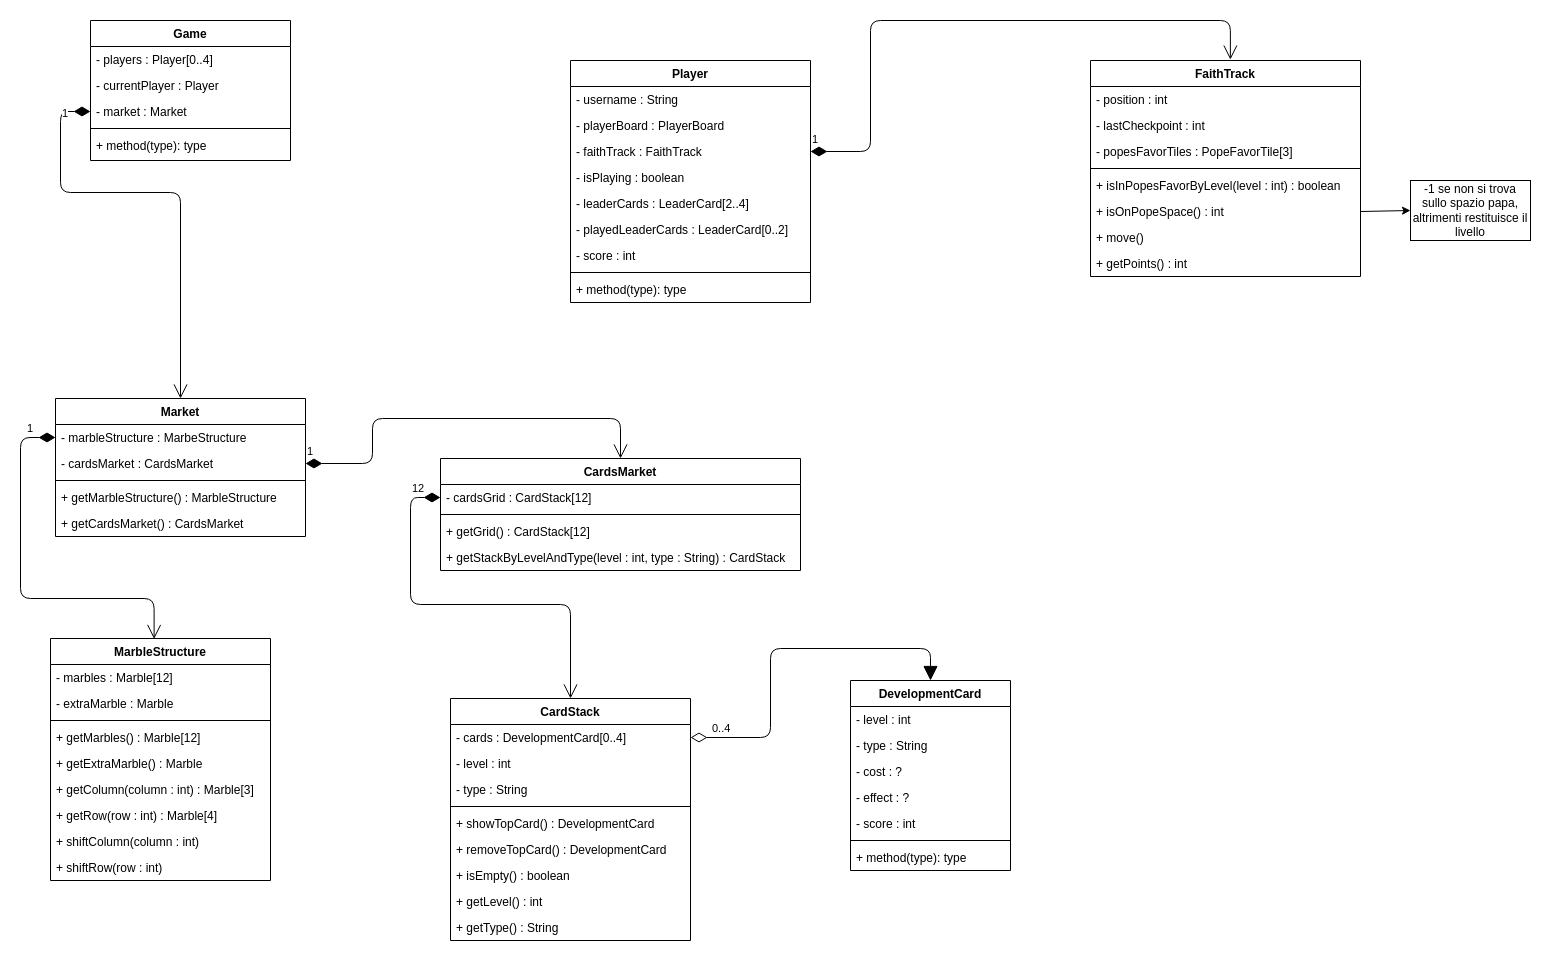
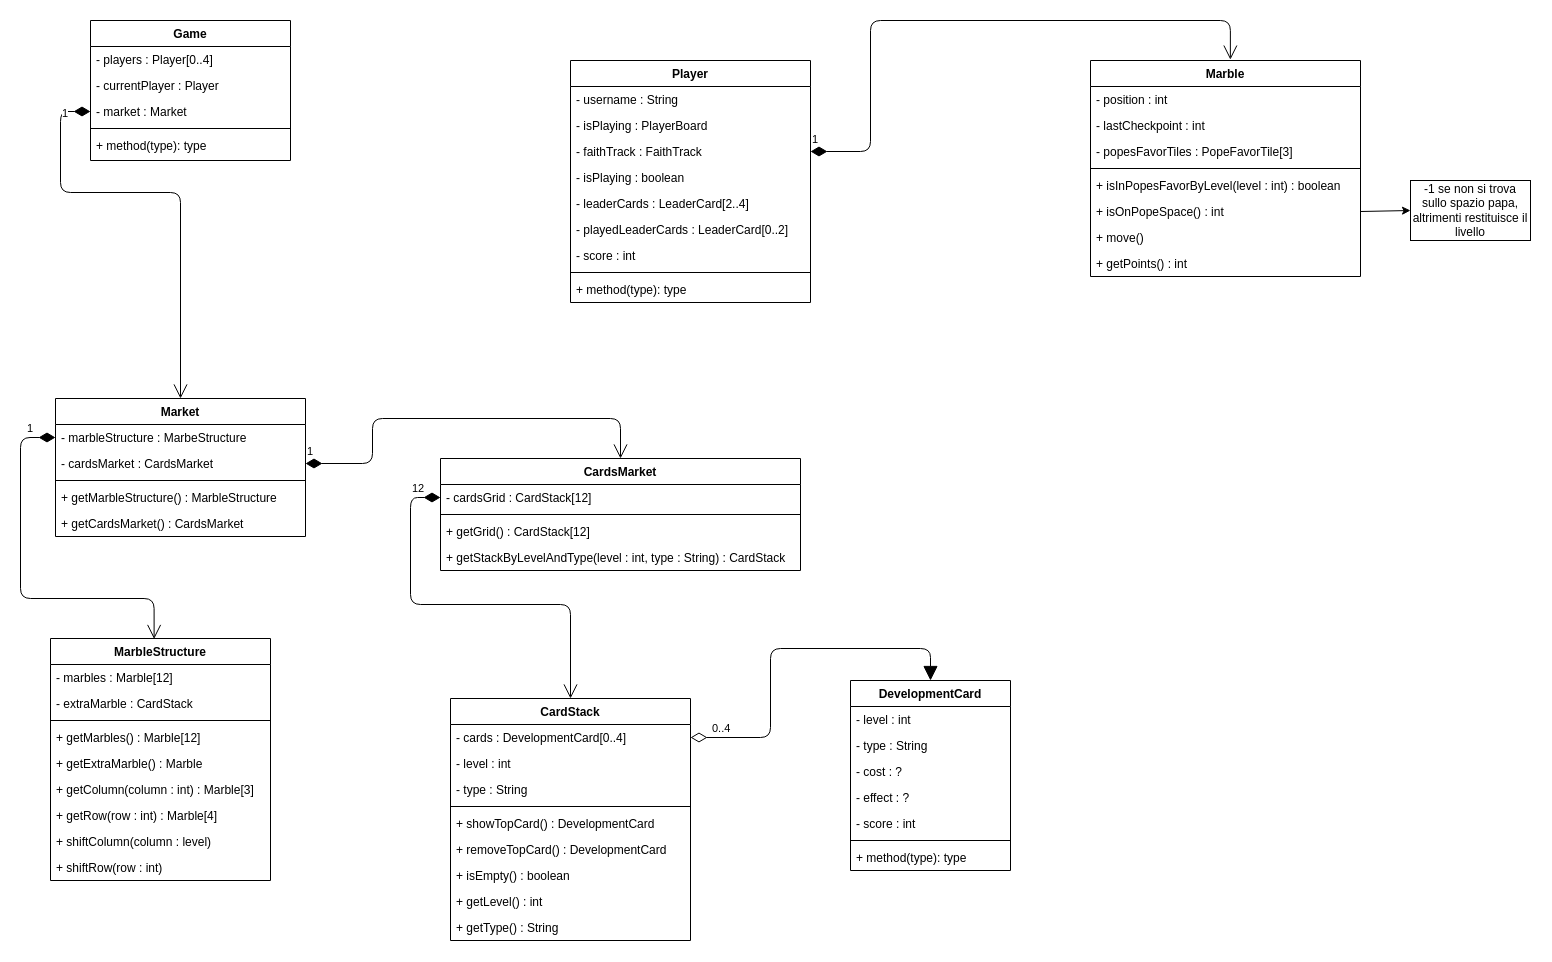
- <mxCell id="62" value="FaithTrack" style="swimlane;fontStyle=1;align=center;verticalAlign=top;childLayout=stackLayout;horizontal=1;startSize=26;horizontalStack=0;resizeParent=1;resizeParentMax=0;resizeLast=0;collapsible=1;marginBottom=0;" vertex="1" parent="1"><mxGeometry x="1090" y="60" width="270" height="216" as="geometry" /></mxCell>
+ <mxCell id="62" value="Marble" style="swimlane;fontStyle=1;align=center;verticalAlign=top;childLayout=stackLayout;horizontal=1;startSize=26;horizontalStack=0;resizeParent=1;resizeParentMax=0;resizeLast=0;collapsible=1;marginBottom=0;" vertex="1" parent="1"><mxGeometry x="1090" y="60" width="270" height="216" as="geometry" /></mxCell>
- <mxCell id="54" value="- playerBoard : PlayerBoard" style="text;strokeColor=none;fillColor=none;align=left;verticalAlign=top;spacingLeft=4;spacingRight=4;overflow=hidden;rotatable=0;points=[[0,0.5],[1,0.5]];portConstraint=eastwest;" vertex="1" parent="52"><mxGeometry y="52" width="240" height="26" as="geometry" /></mxCell>
+ <mxCell id="54" value="- isPlaying : PlayerBoard" style="text;strokeColor=none;fillColor=none;align=left;verticalAlign=top;spacingLeft=4;spacingRight=4;overflow=hidden;rotatable=0;points=[[0,0.5],[1,0.5]];portConstraint=eastwest;" vertex="1" parent="52"><mxGeometry y="52" width="240" height="26" as="geometry" /></mxCell>
- <mxCell id="16" value="- extraMarble : Marble" style="text;strokeColor=none;fillColor=none;align=left;verticalAlign=top;spacingLeft=4;spacingRight=4;overflow=hidden;rotatable=0;points=[[0,0.5],[1,0.5]];portConstraint=eastwest;" vertex="1" parent="14"><mxGeometry y="52" width="220" height="26" as="geometry" /></mxCell>
+ <mxCell id="16" value="- extraMarble : CardStack" style="text;strokeColor=none;fillColor=none;align=left;verticalAlign=top;spacingLeft=4;spacingRight=4;overflow=hidden;rotatable=0;points=[[0,0.5],[1,0.5]];portConstraint=eastwest;" vertex="1" parent="14"><mxGeometry y="52" width="220" height="26" as="geometry" /></mxCell>
- <mxCell id="22" value="+ shiftColumn(column : int) " style="text;strokeColor=none;fillColor=none;align=left;verticalAlign=top;spacingLeft=4;spacingRight=4;overflow=hidden;rotatable=0;points=[[0,0.5],[1,0.5]];portConstraint=eastwest;" vertex="1" parent="14"><mxGeometry y="190" width="220" height="26" as="geometry" /></mxCell>
+ <mxCell id="22" value="+ shiftColumn(column : level) " style="text;strokeColor=none;fillColor=none;align=left;verticalAlign=top;spacingLeft=4;spacingRight=4;overflow=hidden;rotatable=0;points=[[0,0.5],[1,0.5]];portConstraint=eastwest;" vertex="1" parent="14"><mxGeometry y="190" width="220" height="26" as="geometry" /></mxCell>
